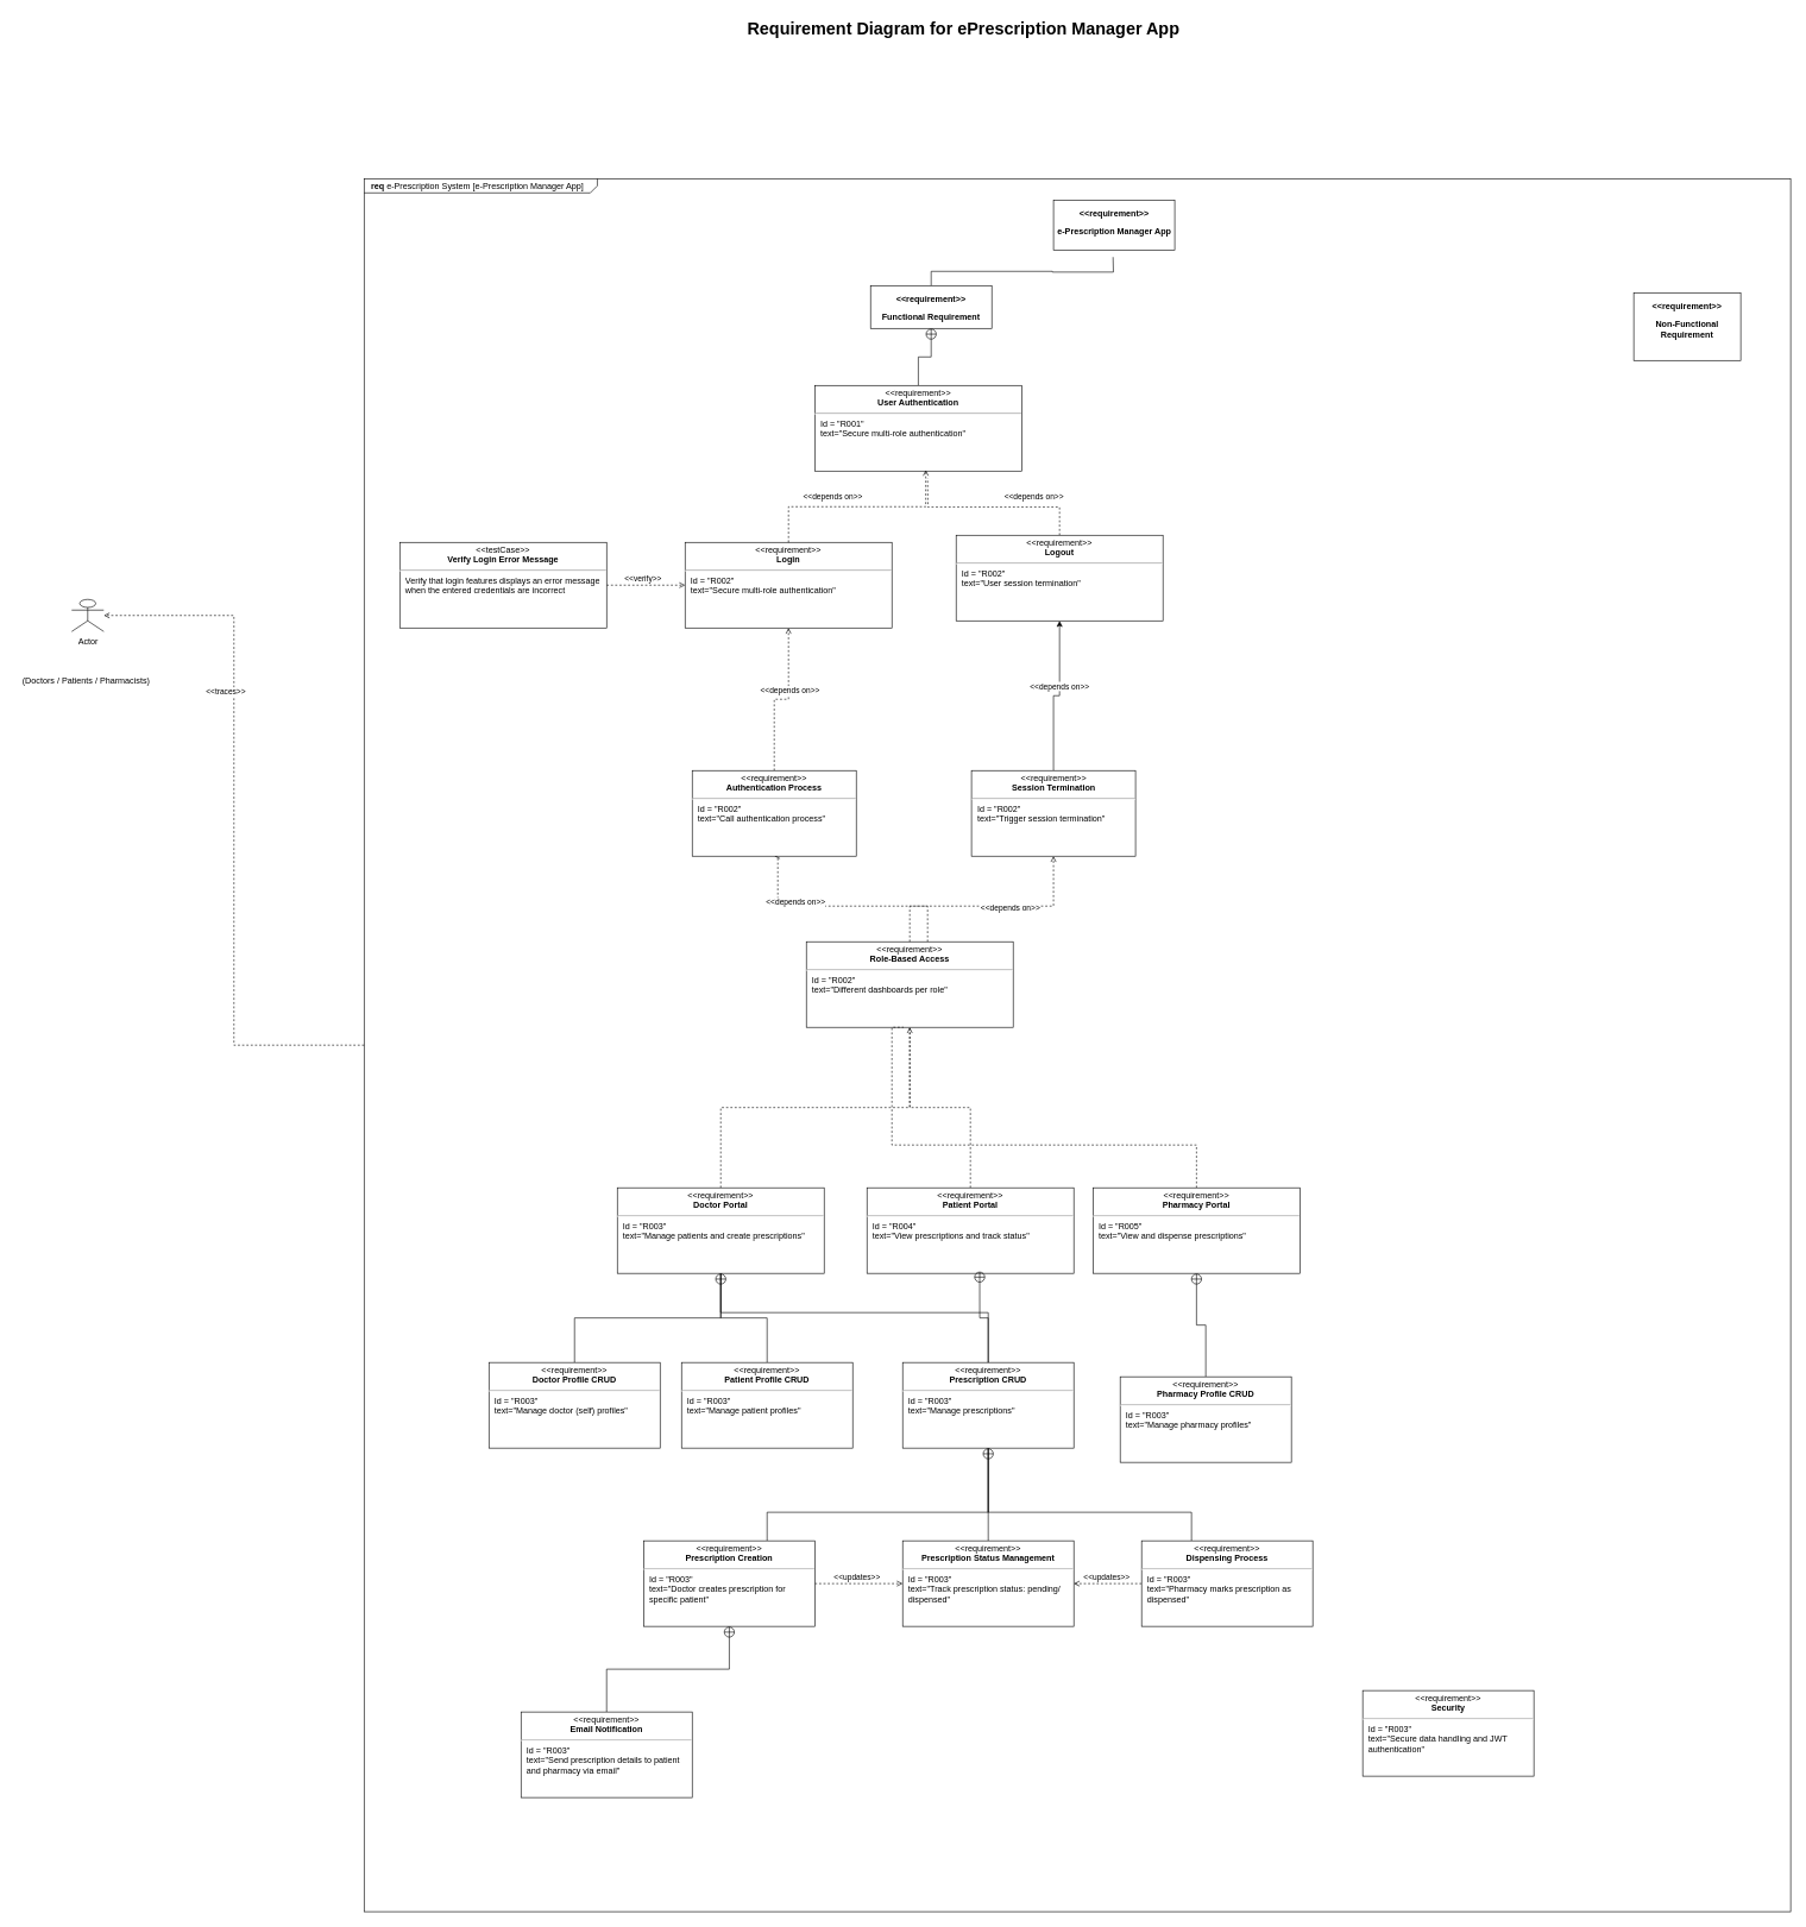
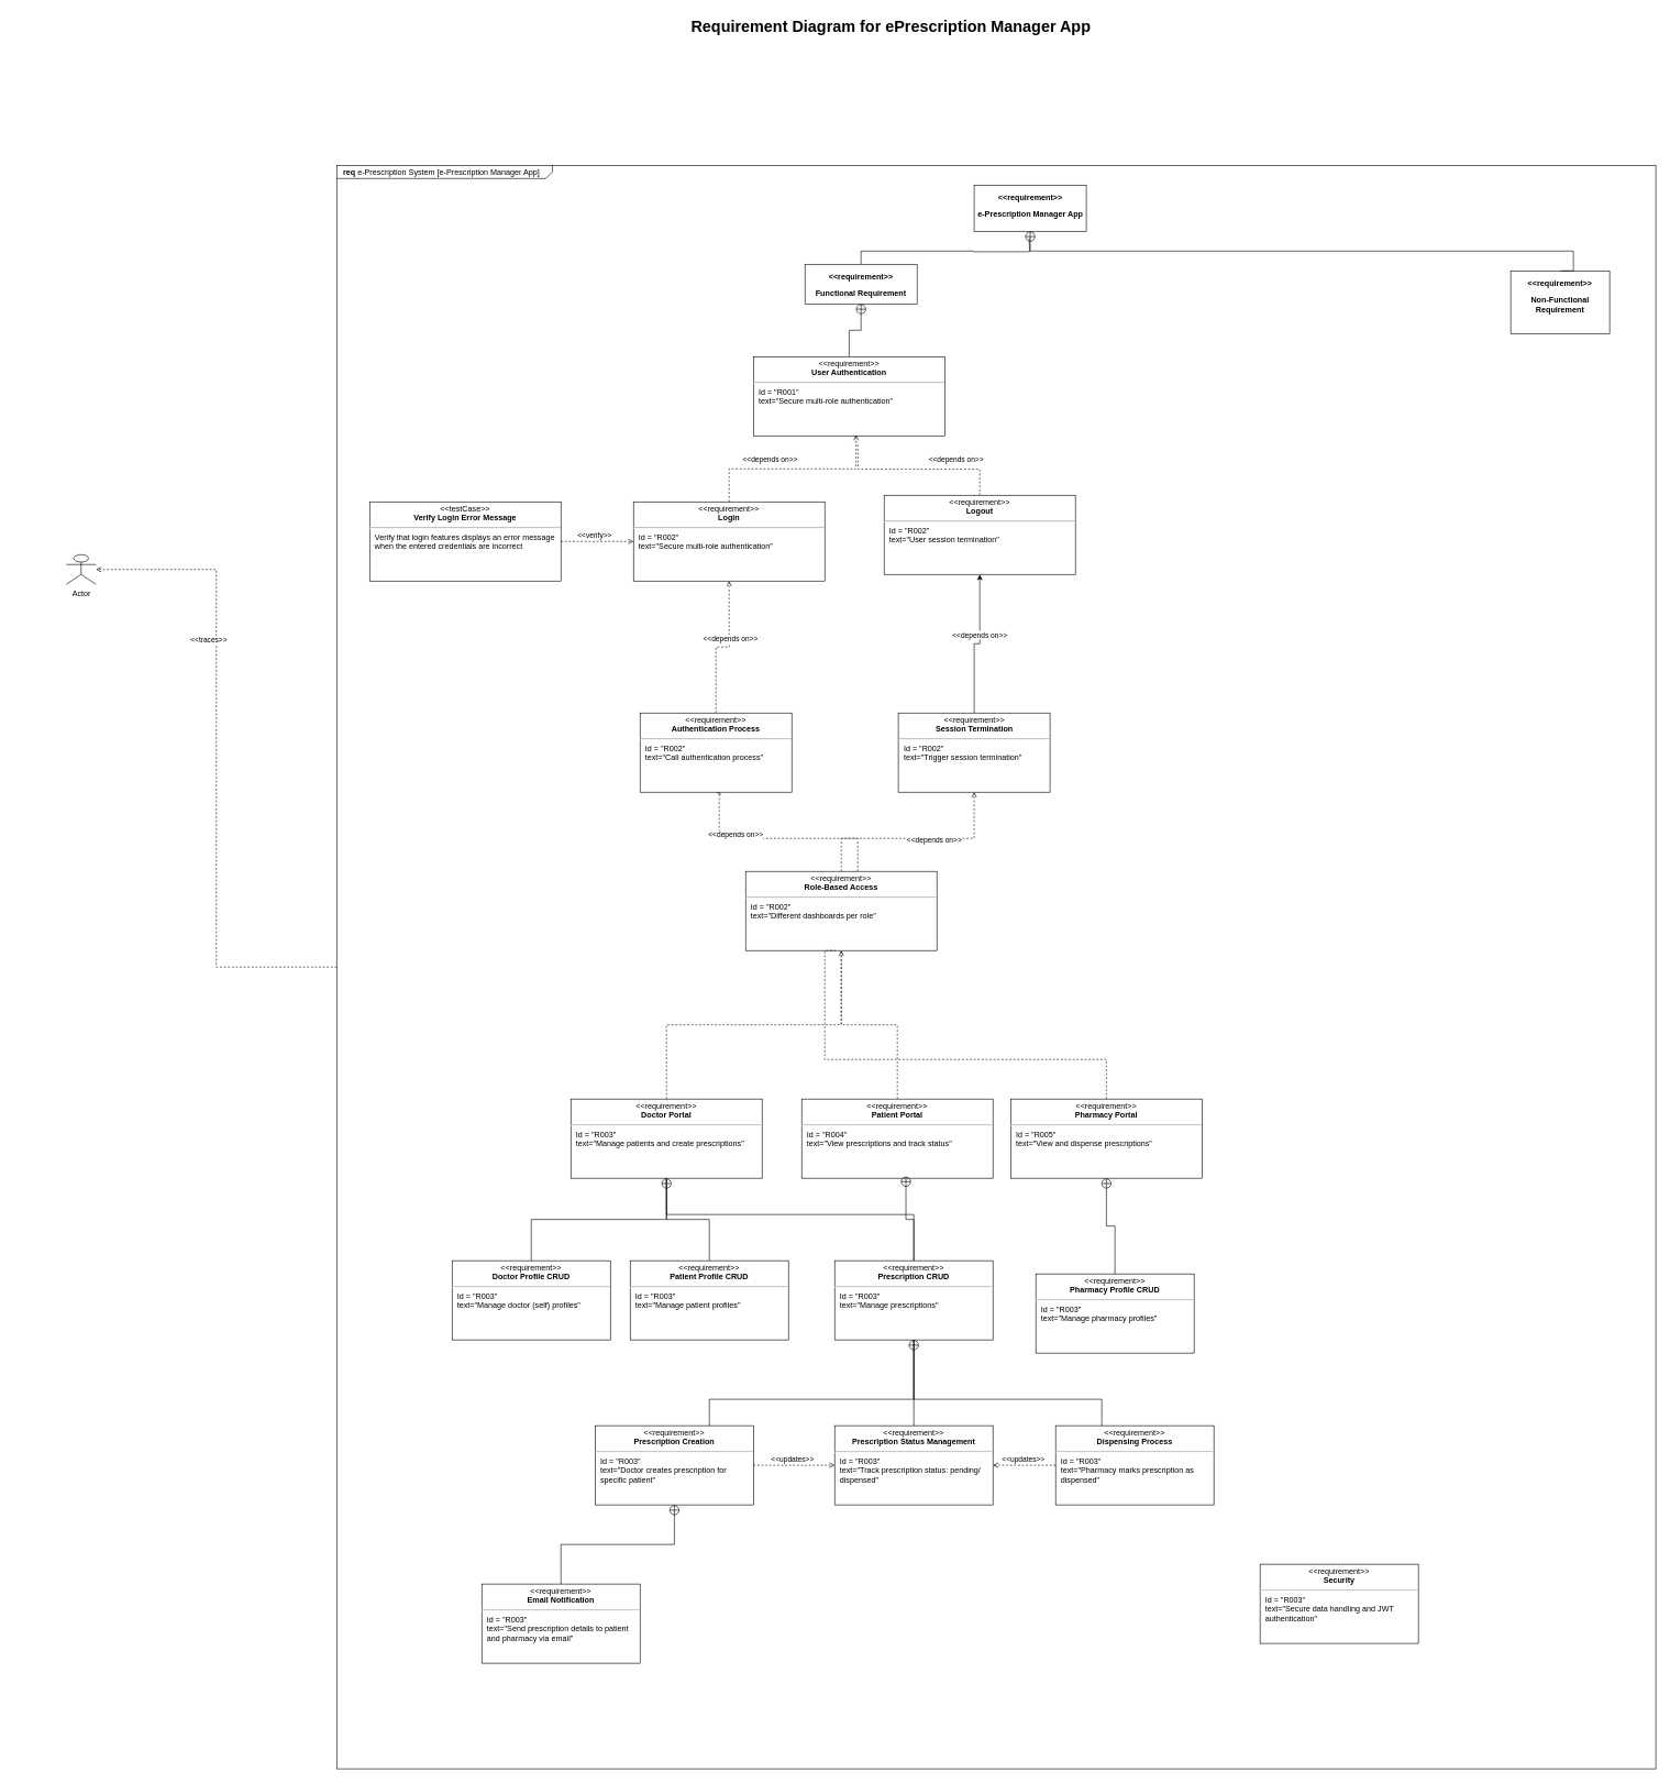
+ <mxCell id="15" style="edgeStyle=orthogonalEdgeStyle;rounded=0;html=1;endArrow=circlePlus;endFill=0;jettySize=auto;orthogonalLoop=1;entryX=0.5;entryY=1;entryDx=0;entryDy=0;exitX=0.5;exitY=0;exitDx=0;exitDy=0;" parent="1" source="14" target="11" edge="1"><mxGeometry relative="1" as="geometry"><Array as="points"><mxPoint x="2385" y="380" /><mxPoint x="1562" y="380" /></Array><mxPoint x="1483" y="420" as="sourcePoint" /><mxPoint x="1590" y="500" as="targetPoint" /></mxGeometry></mxCell>
- <mxCell id="10" value="(Doctors / Patients / Pharmacists)" style="text;html=1;align=center;verticalAlign=middle;resizable=0;points=[];autosize=1;strokeColor=none;fillColor=none;" parent="1" vertex="1"><mxGeometry x="20" y="940" width="200" height="30" as="geometry" /></mxCell>
